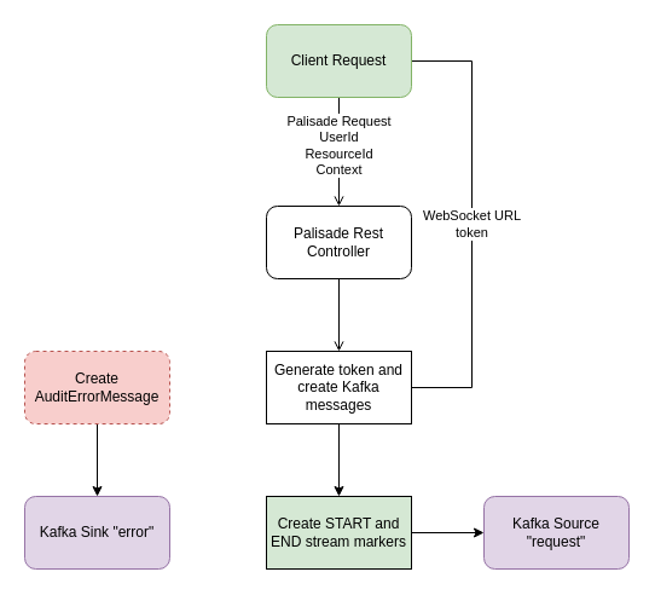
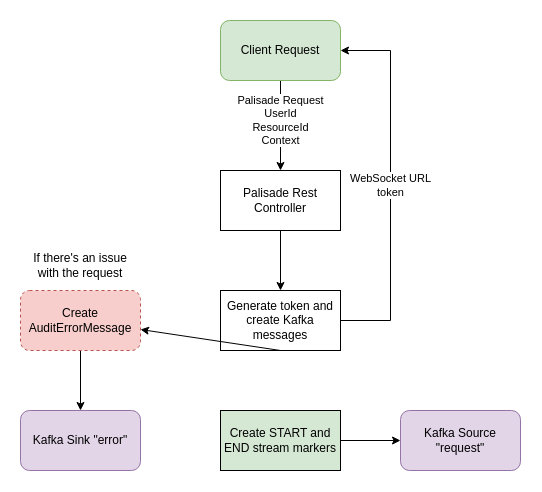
- <mxCell id="2" value="WebSocket URL&lt;br&gt;token" style="edgeStyle=orthogonalEdgeStyle;rounded=0;orthogonalLoop=1;jettySize=auto;html=1;exitX=1;exitY=0.5;exitDx=0;exitDy=0;entryX=1;entryY=0.5;entryDx=0;entryDy=0;endArrow=none;" parent="1" source="10" target="13" edge="1"><mxGeometry relative="1" as="geometry"><Array as="points"><mxPoint x="390" y="320" /><mxPoint x="390" y="50" /></Array><mxPoint x="340" y="50" as="targetPoint" /></mxGeometry></mxCell>
+ <mxCell id="2" value="WebSocket URL&lt;br&gt;token" style="edgeStyle=orthogonalEdgeStyle;rounded=0;orthogonalLoop=1;jettySize=auto;html=1;exitX=1;exitY=0.5;exitDx=0;exitDy=0;entryX=1;entryY=0.5;entryDx=0;entryDy=0;" parent="1" source="10" target="13" edge="1"><mxGeometry relative="1" as="geometry"><Array as="points"><mxPoint x="390" y="320" /><mxPoint x="390" y="50" /></Array><mxPoint x="340" y="50" as="targetPoint" /></mxGeometry></mxCell>
- <mxCell id="7" value="Palisade Request&lt;br&gt;UserId&lt;br&gt;ResourceId&lt;br&gt;Context" style="edgeStyle=orthogonalEdgeStyle;rounded=0;orthogonalLoop=1;jettySize=auto;html=1;exitX=0.5;exitY=1;exitDx=0;exitDy=0;endArrow=open;" parent="1" source="13" target="6" edge="1"><mxGeometry x="-0.111" relative="1" as="geometry"><mxPoint as="offset" /><mxPoint x="280" y="80" as="sourcePoint" /></mxGeometry></mxCell>
+ <mxCell id="7" value="Palisade Request&lt;br&gt;UserId&lt;br&gt;ResourceId&lt;br&gt;Context" style="edgeStyle=orthogonalEdgeStyle;rounded=0;orthogonalLoop=1;jettySize=auto;html=1;exitX=0.5;exitY=1;exitDx=0;exitDy=0;" parent="1" source="13" target="6" edge="1"><mxGeometry x="-0.111" relative="1" as="geometry"><mxPoint as="offset" /><mxPoint x="280" y="80" as="sourcePoint" /></mxGeometry></mxCell>
- <mxCell id="6" value="Palisade Rest Controller" style="whiteSpace=wrap;html=1;rounded=1;" parent="1" vertex="1"><mxGeometry x="220" y="170" width="120" height="60" as="geometry" /></mxCell>
+ <mxCell id="6" value="Palisade Rest Controller" style="rounded=0;whiteSpace=wrap;html=1;" parent="1" vertex="1"><mxGeometry x="220" y="170" width="120" height="60" as="geometry" /></mxCell>
+ <mxCell id="11" value="If there's an issue with the request" style="text;html=1;strokeColor=none;fillColor=none;align=center;verticalAlign=middle;whiteSpace=wrap;rounded=0;" parent="1" vertex="1"><mxGeometry x="20" y="250" width="120" height="30" as="geometry" /></mxCell>
- <mxCell id="5" style="edgeStyle=orthogonalEdgeStyle;rounded=0;orthogonalLoop=1;jettySize=auto;html=1;exitX=0.5;exitY=1;exitDx=0;exitDy=0;endArrow=open;" parent="1" source="6" target="10" edge="1"><mxGeometry relative="1" as="geometry"><mxPoint x="280" y="320" as="targetPoint" /></mxGeometry></mxCell>
+ <mxCell id="5" style="edgeStyle=orthogonalEdgeStyle;rounded=0;orthogonalLoop=1;jettySize=auto;html=1;exitX=0.5;exitY=1;exitDx=0;exitDy=0;" parent="1" source="6" target="10" edge="1"><mxGeometry relative="1" as="geometry"><mxPoint x="280" y="320" as="targetPoint" /></mxGeometry></mxCell>
- <mxCell id="16" value="" style="endArrow=classic;html=1;entryX=0.5;entryY=0;entryDx=0;entryDy=0;exitX=0.5;exitY=1;exitDx=0;exitDy=0;" edge="1" parent="1" source="10" target="15"><mxGeometry width="50" height="50" relative="1" as="geometry"><mxPoint x="230" y="380" as="sourcePoint" /><mxPoint x="320" y="130" as="targetPoint" /></mxGeometry></mxCell>
+ <mxCell id="16" value="" style="endArrow=classic;html=1;exitX=0.5;exitY=1;exitDx=0;exitDy=0;" edge="1" parent="1" source="10" target="14"><mxGeometry width="50" height="50" relative="1" as="geometry"><mxPoint x="230" y="380" as="sourcePoint" /><mxPoint x="320" y="130" as="targetPoint" /></mxGeometry></mxCell>
